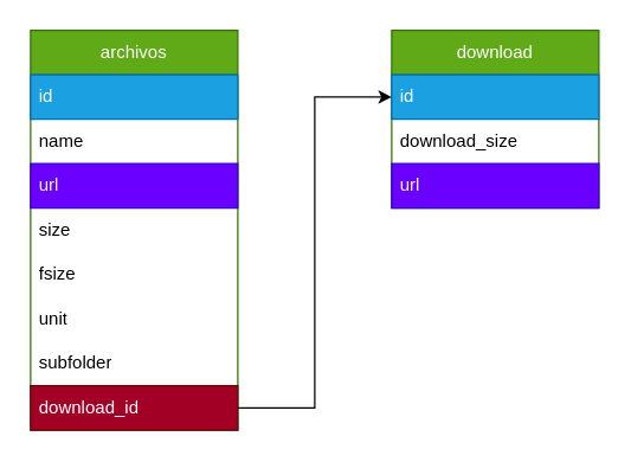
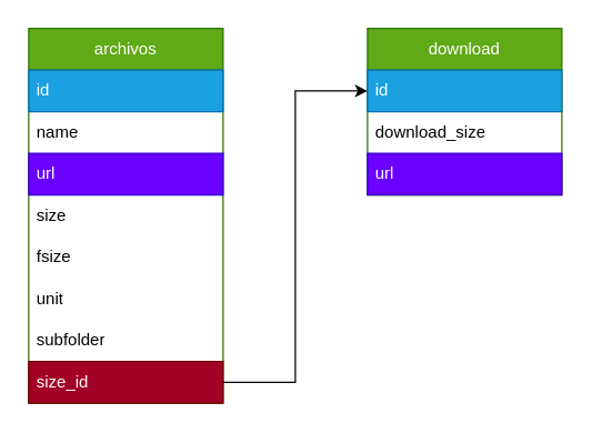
- <mxCell id="10" value="download_id" style="text;strokeColor=#6F0000;fillColor=#a20025;align=left;verticalAlign=middle;spacingLeft=4;spacingRight=4;overflow=hidden;points=[[0,0.5],[1,0.5]];portConstraint=eastwest;rotatable=0;whiteSpace=wrap;html=1;fontColor=#ffffff;" parent="2" vertex="1"><mxGeometry y="240" width="140" height="30" as="geometry" /></mxCell>
+ <mxCell id="10" value="size_id" style="text;strokeColor=#6F0000;fillColor=#a20025;align=left;verticalAlign=middle;spacingLeft=4;spacingRight=4;overflow=hidden;points=[[0,0.5],[1,0.5]];portConstraint=eastwest;rotatable=0;whiteSpace=wrap;html=1;fontColor=#ffffff;" parent="2" vertex="1"><mxGeometry y="240" width="140" height="30" as="geometry" /></mxCell>
